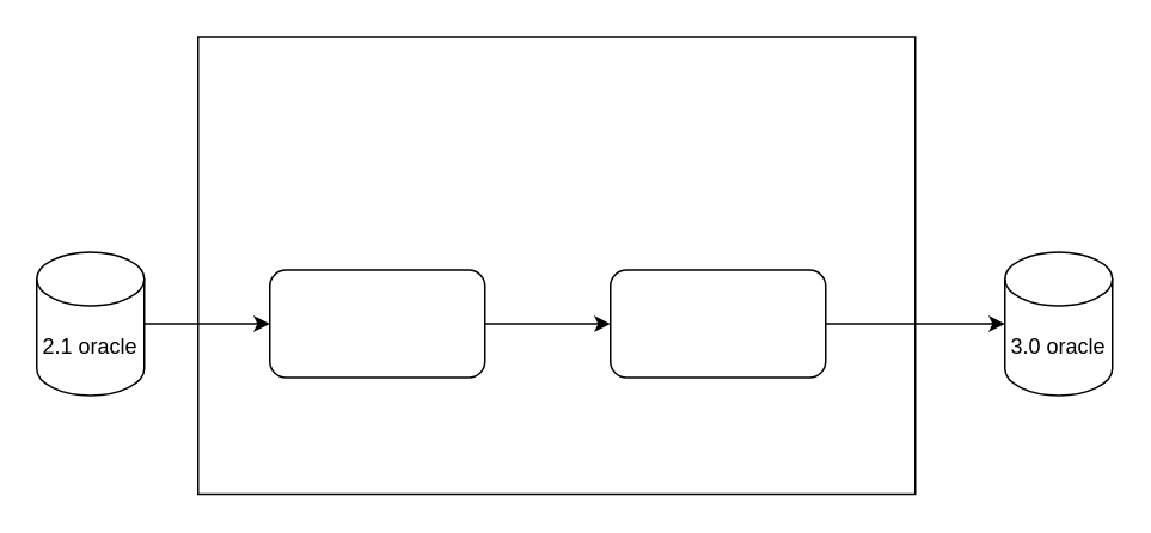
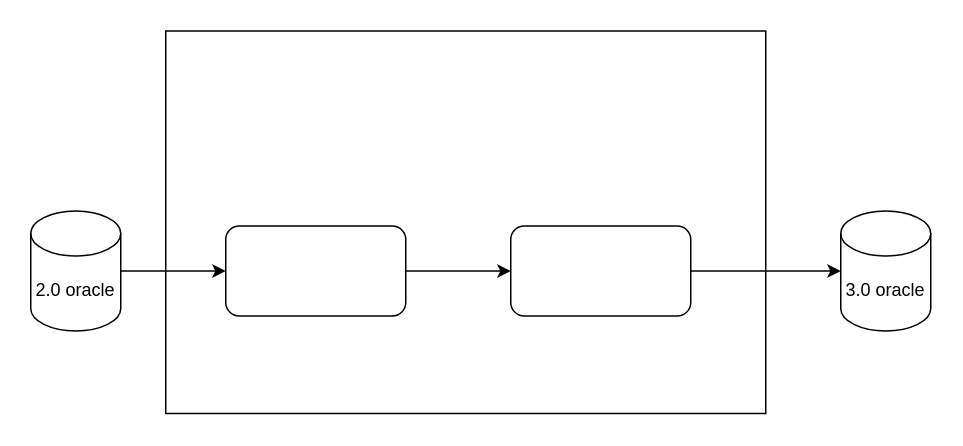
- <mxCell id="4" value="2.1 oracle" style="shape=cylinder3;whiteSpace=wrap;html=1;boundedLbl=1;backgroundOutline=1;size=15;" vertex="1" parent="1"><mxGeometry x="20" y="140" width="60" height="80" as="geometry" /></mxCell>
+ <mxCell id="4" value="2.0 oracle" style="shape=cylinder3;whiteSpace=wrap;html=1;boundedLbl=1;backgroundOutline=1;size=15;" vertex="1" parent="1"><mxGeometry x="20" y="140" width="60" height="80" as="geometry" /></mxCell>
